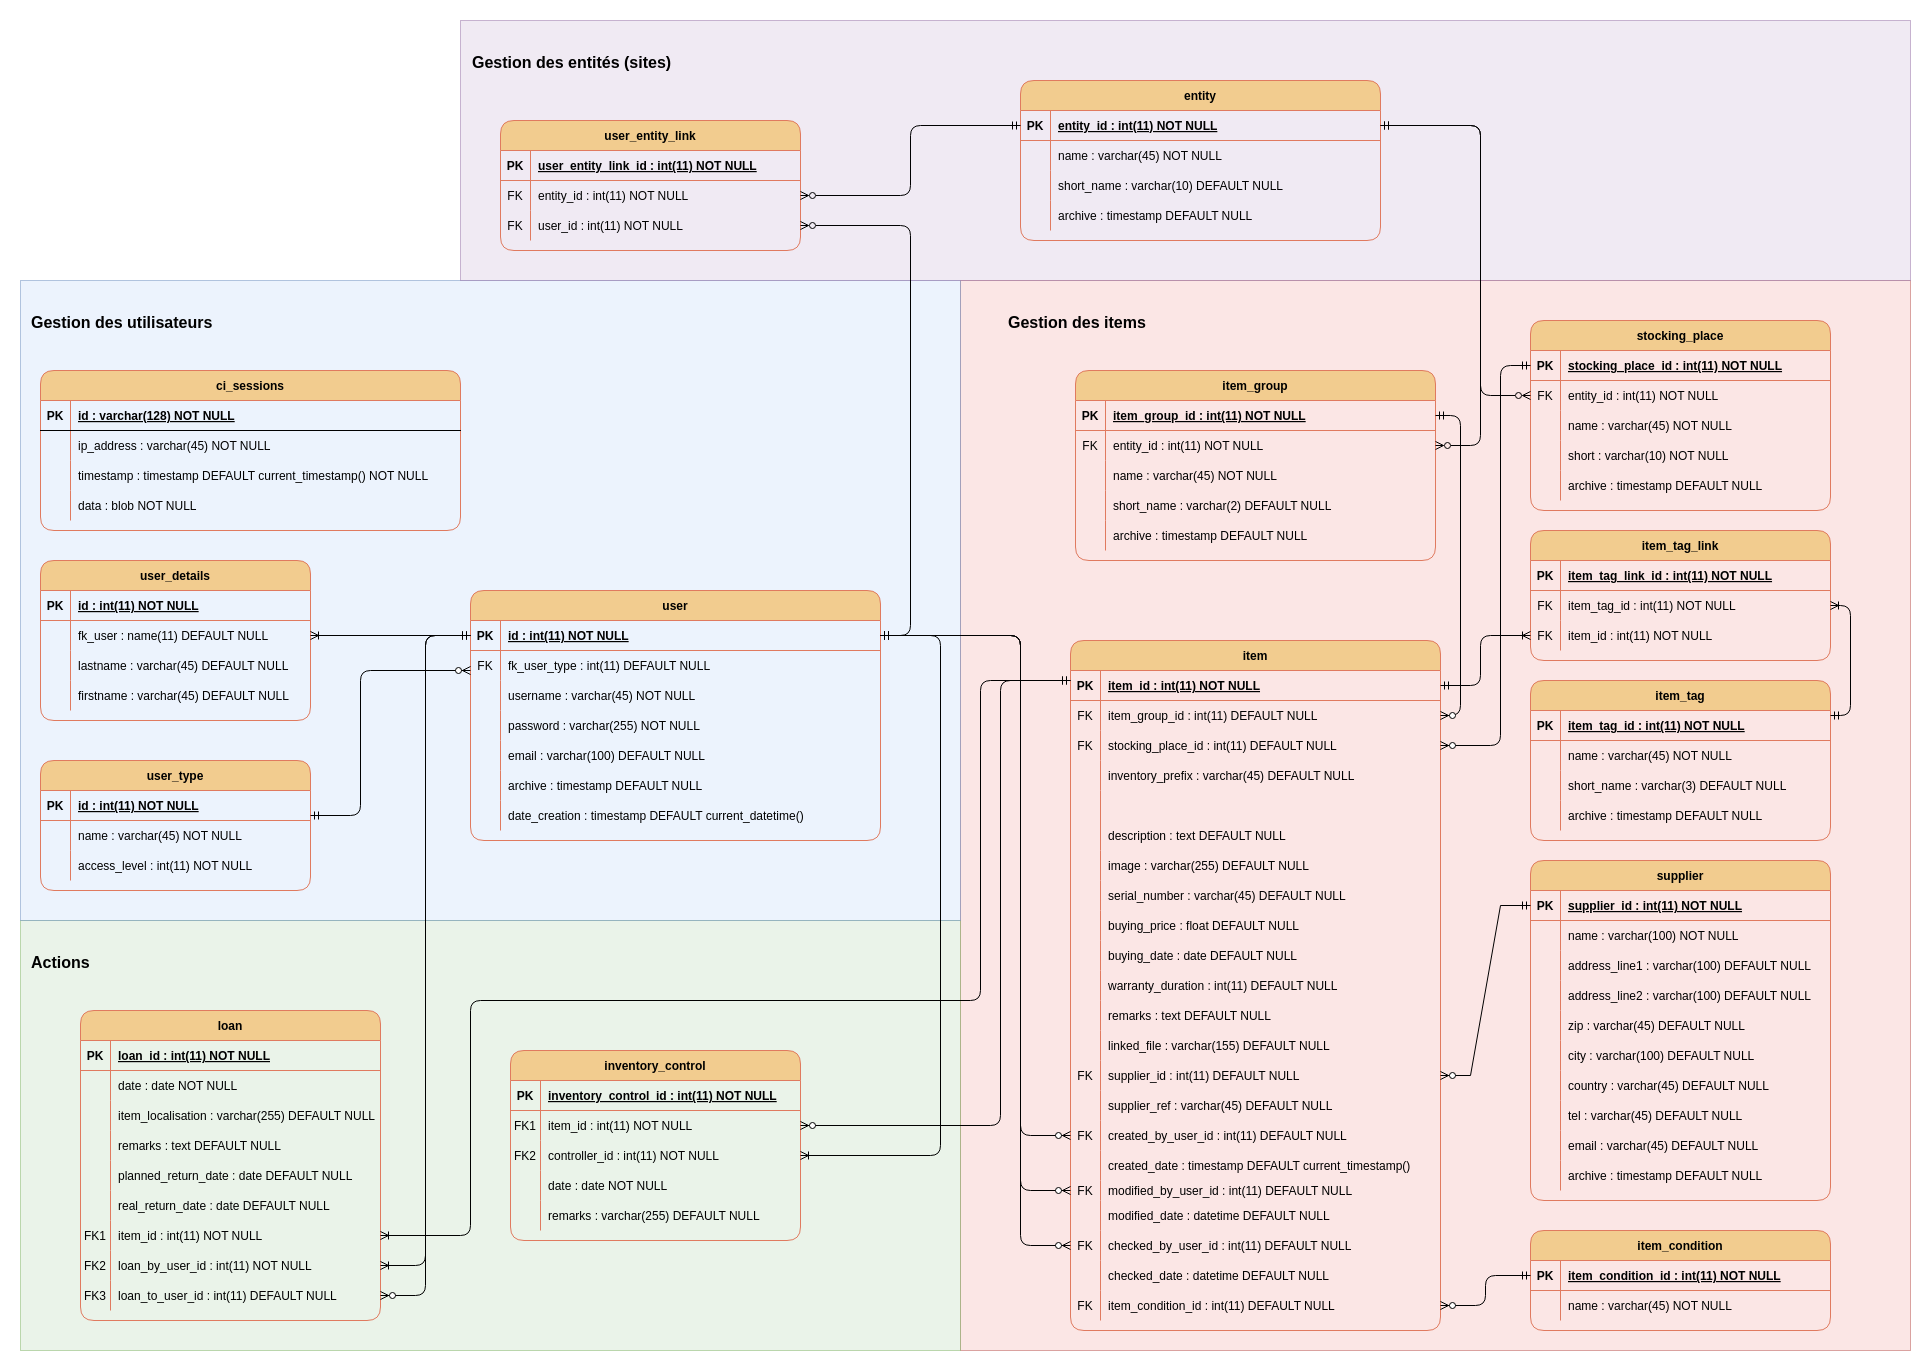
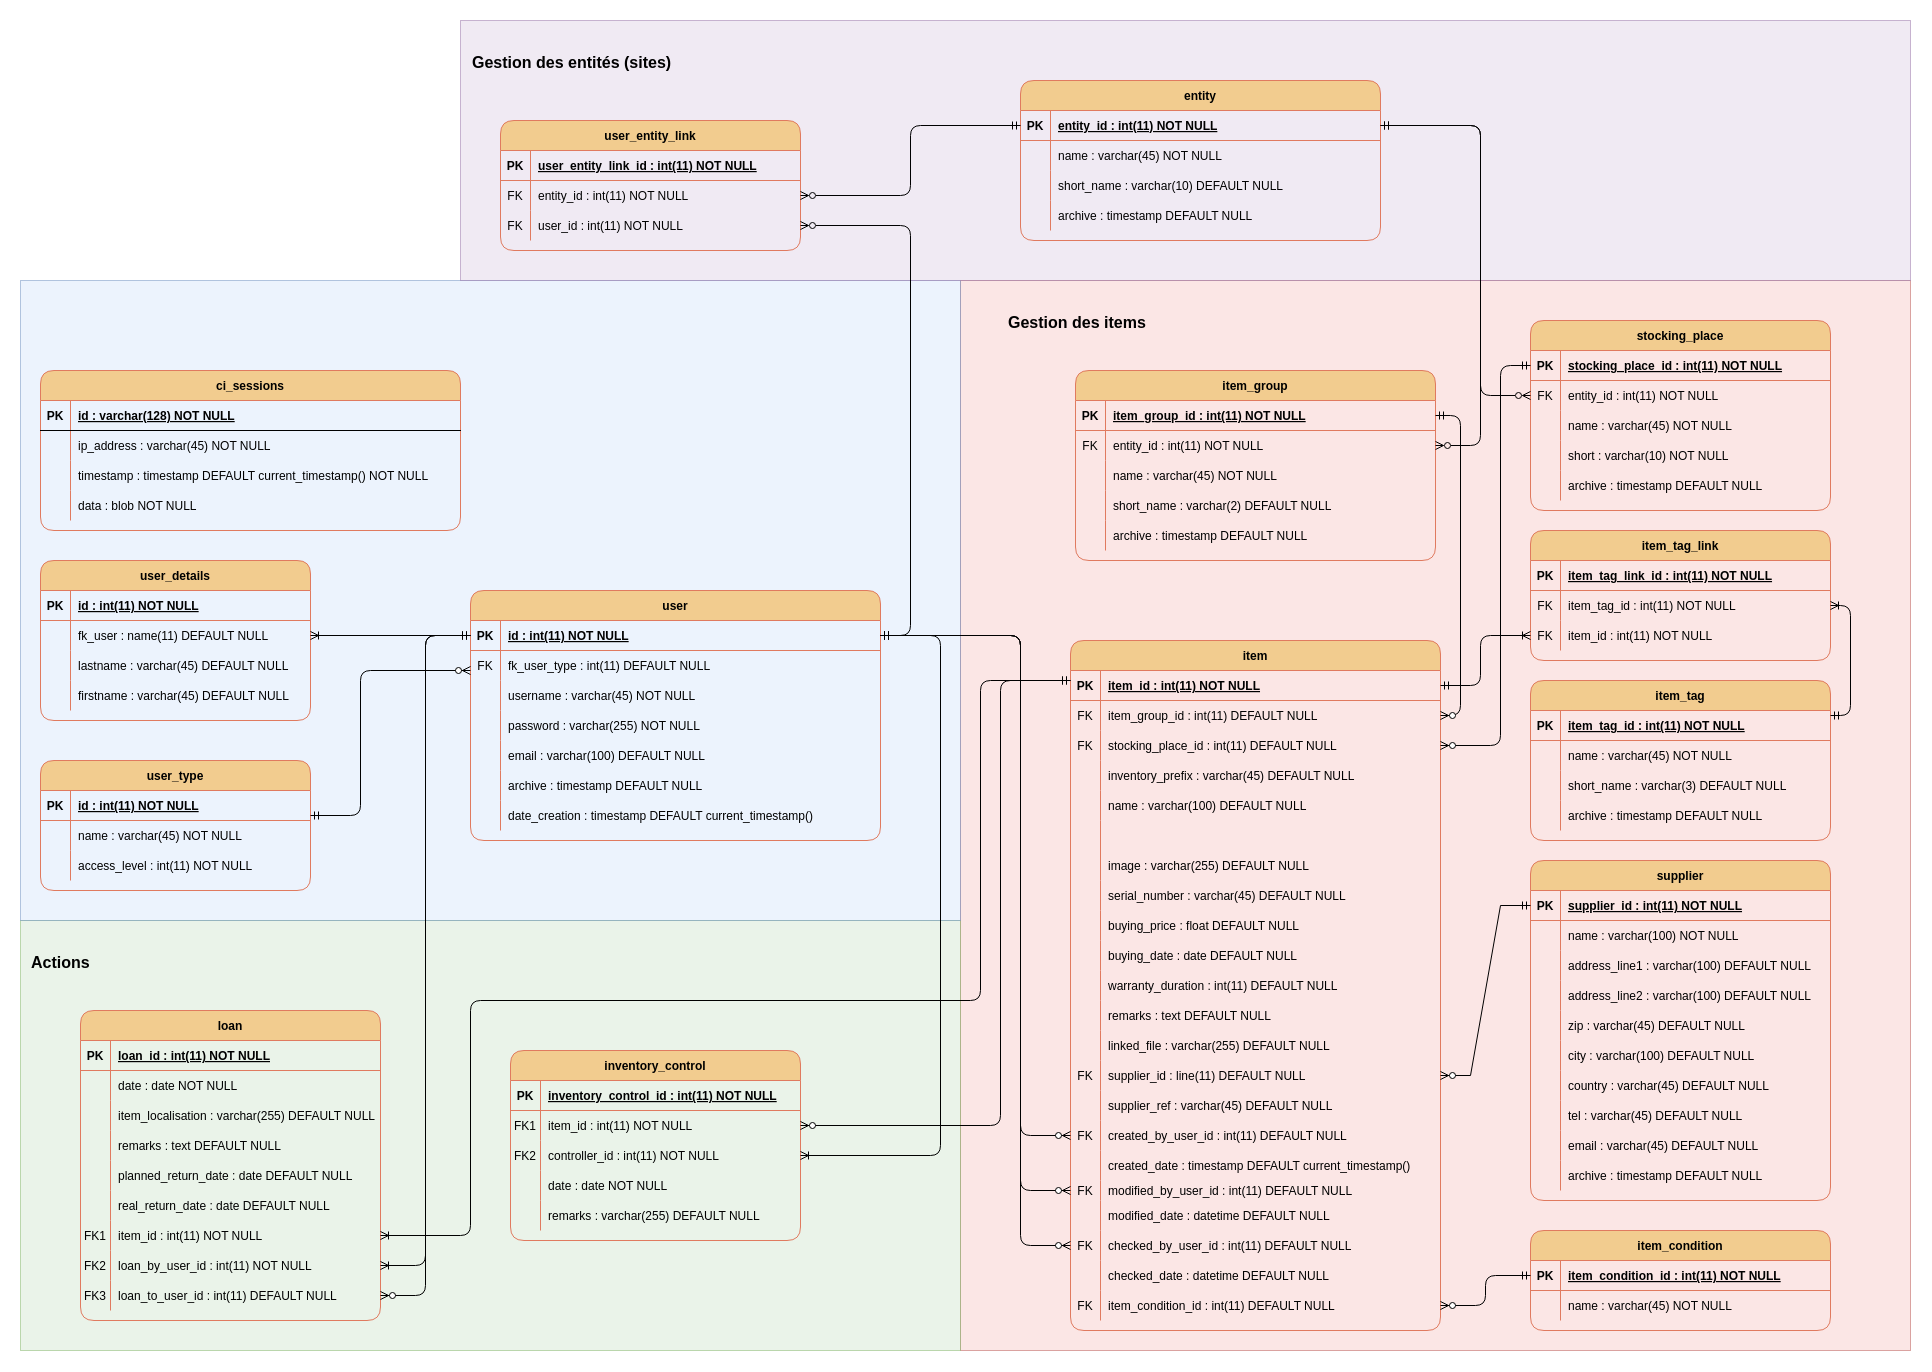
- <mxCell id="136" value="&lt;font style=&quot;font-size: 16px&quot;&gt;Gestion des utilisateurs&lt;/font&gt;" style="text;strokeColor=none;fillColor=none;html=1;fontSize=24;fontStyle=1;verticalAlign=middle;align=left;opacity=50;" parent="134" vertex="1"><mxGeometry x="9.4" y="20" width="188" height="40" as="geometry" /></mxCell>
+ <mxCell id="52" value="name : varchar(100) DEFAULT NULL" style="shape=partialRectangle;connectable=0;fillColor=none;top=0;left=0;bottom=0;right=0;align=left;spacingLeft=6;overflow=hidden;strokeColor=#E07A5F;rounded=1;" parent="50" vertex="1"><mxGeometry x="30" width="340" height="30" as="geometry"><mxRectangle width="340" height="30" as="alternateBounds" /></mxGeometry></mxCell>
- <mxCell id="186" value="date_creation : timestamp DEFAULT current_datetime()" style="shape=partialRectangle;connectable=0;fillColor=none;top=0;left=0;bottom=0;right=0;align=left;spacingLeft=6;overflow=hidden;strokeColor=#E07A5F;rounded=1;" parent="184" vertex="1"><mxGeometry x="30" width="380" height="30" as="geometry"><mxRectangle width="380" height="30" as="alternateBounds" /></mxGeometry></mxCell>
+ <mxCell id="186" value="date_creation : timestamp DEFAULT current_timestamp()" style="shape=partialRectangle;connectable=0;fillColor=none;top=0;left=0;bottom=0;right=0;align=left;spacingLeft=6;overflow=hidden;strokeColor=#E07A5F;rounded=1;" parent="184" vertex="1"><mxGeometry x="30" width="380" height="30" as="geometry"><mxRectangle width="380" height="30" as="alternateBounds" /></mxGeometry></mxCell>
- <mxCell id="55" value="description : text DEFAULT NULL" style="shape=partialRectangle;connectable=0;fillColor=none;top=0;left=0;bottom=0;right=0;align=left;spacingLeft=6;overflow=hidden;strokeColor=#E07A5F;rounded=1;" parent="53" vertex="1"><mxGeometry x="30" width="340" height="30" as="geometry"><mxRectangle width="340" height="30" as="alternateBounds" /></mxGeometry></mxCell>
- <mxCell id="76" value="linked_file : varchar(155) DEFAULT NULL" style="shape=partialRectangle;connectable=0;fillColor=none;top=0;left=0;bottom=0;right=0;align=left;spacingLeft=6;overflow=hidden;strokeColor=#E07A5F;rounded=1;" parent="74" vertex="1"><mxGeometry x="30" width="340" height="30" as="geometry"><mxRectangle width="340" height="30" as="alternateBounds" /></mxGeometry></mxCell>
+ <mxCell id="76" value="linked_file : varchar(255) DEFAULT NULL" style="shape=partialRectangle;connectable=0;fillColor=none;top=0;left=0;bottom=0;right=0;align=left;spacingLeft=6;overflow=hidden;strokeColor=#E07A5F;rounded=1;" parent="74" vertex="1"><mxGeometry x="30" width="340" height="30" as="geometry"><mxRectangle width="340" height="30" as="alternateBounds" /></mxGeometry></mxCell>
- <mxCell id="79" value="supplier_id : int(11) DEFAULT NULL" style="shape=partialRectangle;connectable=0;fillColor=none;top=0;left=0;bottom=0;right=0;align=left;spacingLeft=6;overflow=hidden;strokeColor=#E07A5F;rounded=1;" parent="77" vertex="1"><mxGeometry x="30" width="340" height="30" as="geometry"><mxRectangle width="340" height="30" as="alternateBounds" /></mxGeometry></mxCell>
+ <mxCell id="79" value="supplier_id : line(11) DEFAULT NULL" style="shape=partialRectangle;connectable=0;fillColor=none;top=0;left=0;bottom=0;right=0;align=left;spacingLeft=6;overflow=hidden;strokeColor=#E07A5F;rounded=1;" parent="77" vertex="1"><mxGeometry x="30" width="340" height="30" as="geometry"><mxRectangle width="340" height="30" as="alternateBounds" /></mxGeometry></mxCell>
